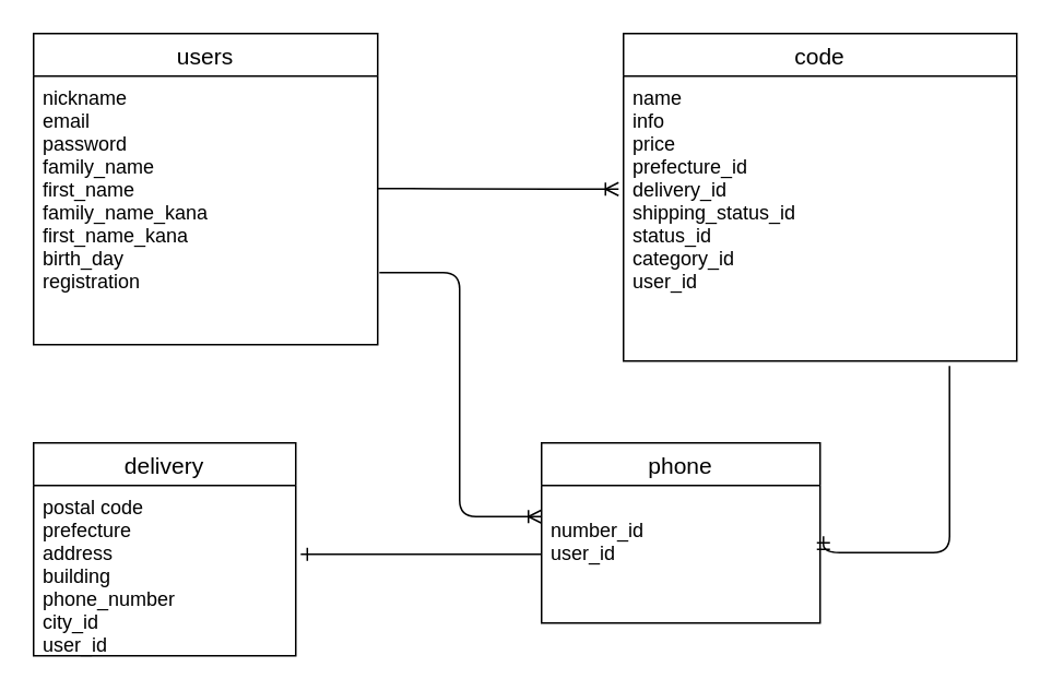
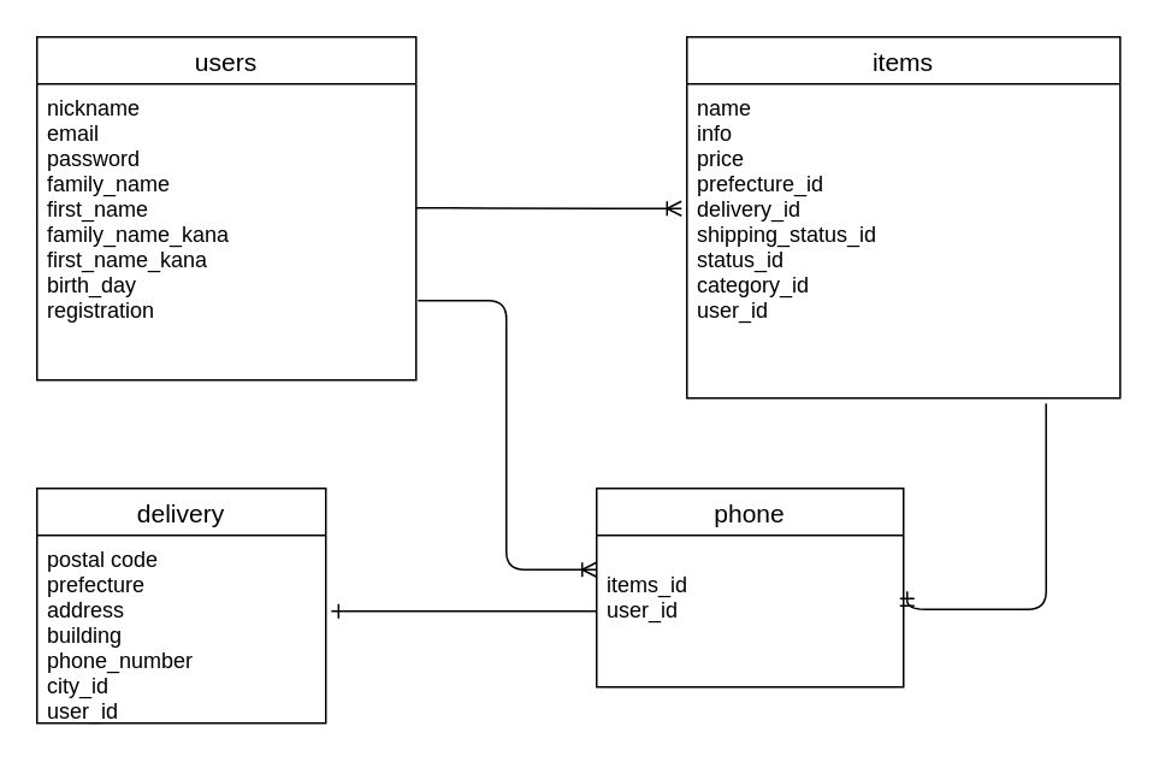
- <mxCell id="4" value="code" style="swimlane;fontStyle=0;childLayout=stackLayout;horizontal=1;startSize=26;horizontalStack=0;resizeParent=1;resizeParentMax=0;resizeLast=0;collapsible=1;marginBottom=0;align=center;fontSize=14;" vertex="1" parent="1"><mxGeometry x="380" y="20" width="240" height="200" as="geometry" /></mxCell>
+ <mxCell id="4" value="items" style="swimlane;fontStyle=0;childLayout=stackLayout;horizontal=1;startSize=26;horizontalStack=0;resizeParent=1;resizeParentMax=0;resizeLast=0;collapsible=1;marginBottom=0;align=center;fontSize=14;" vertex="1" parent="1"><mxGeometry x="380" y="20" width="240" height="200" as="geometry" /></mxCell>
- <mxCell id="8" value="&#10;number_id&#10;user_id" style="text;strokeColor=none;fillColor=none;spacingLeft=4;spacingRight=4;overflow=hidden;rotatable=0;points=[[0,0.5],[1,0.5]];portConstraint=eastwest;fontSize=12;" vertex="1" parent="7"><mxGeometry y="26" width="170" height="84" as="geometry" /></mxCell>
+ <mxCell id="8" value="&#10;items_id&#10;user_id" style="text;strokeColor=none;fillColor=none;spacingLeft=4;spacingRight=4;overflow=hidden;rotatable=0;points=[[0,0.5],[1,0.5]];portConstraint=eastwest;fontSize=12;" vertex="1" parent="7"><mxGeometry y="26" width="170" height="84" as="geometry" /></mxCell>
